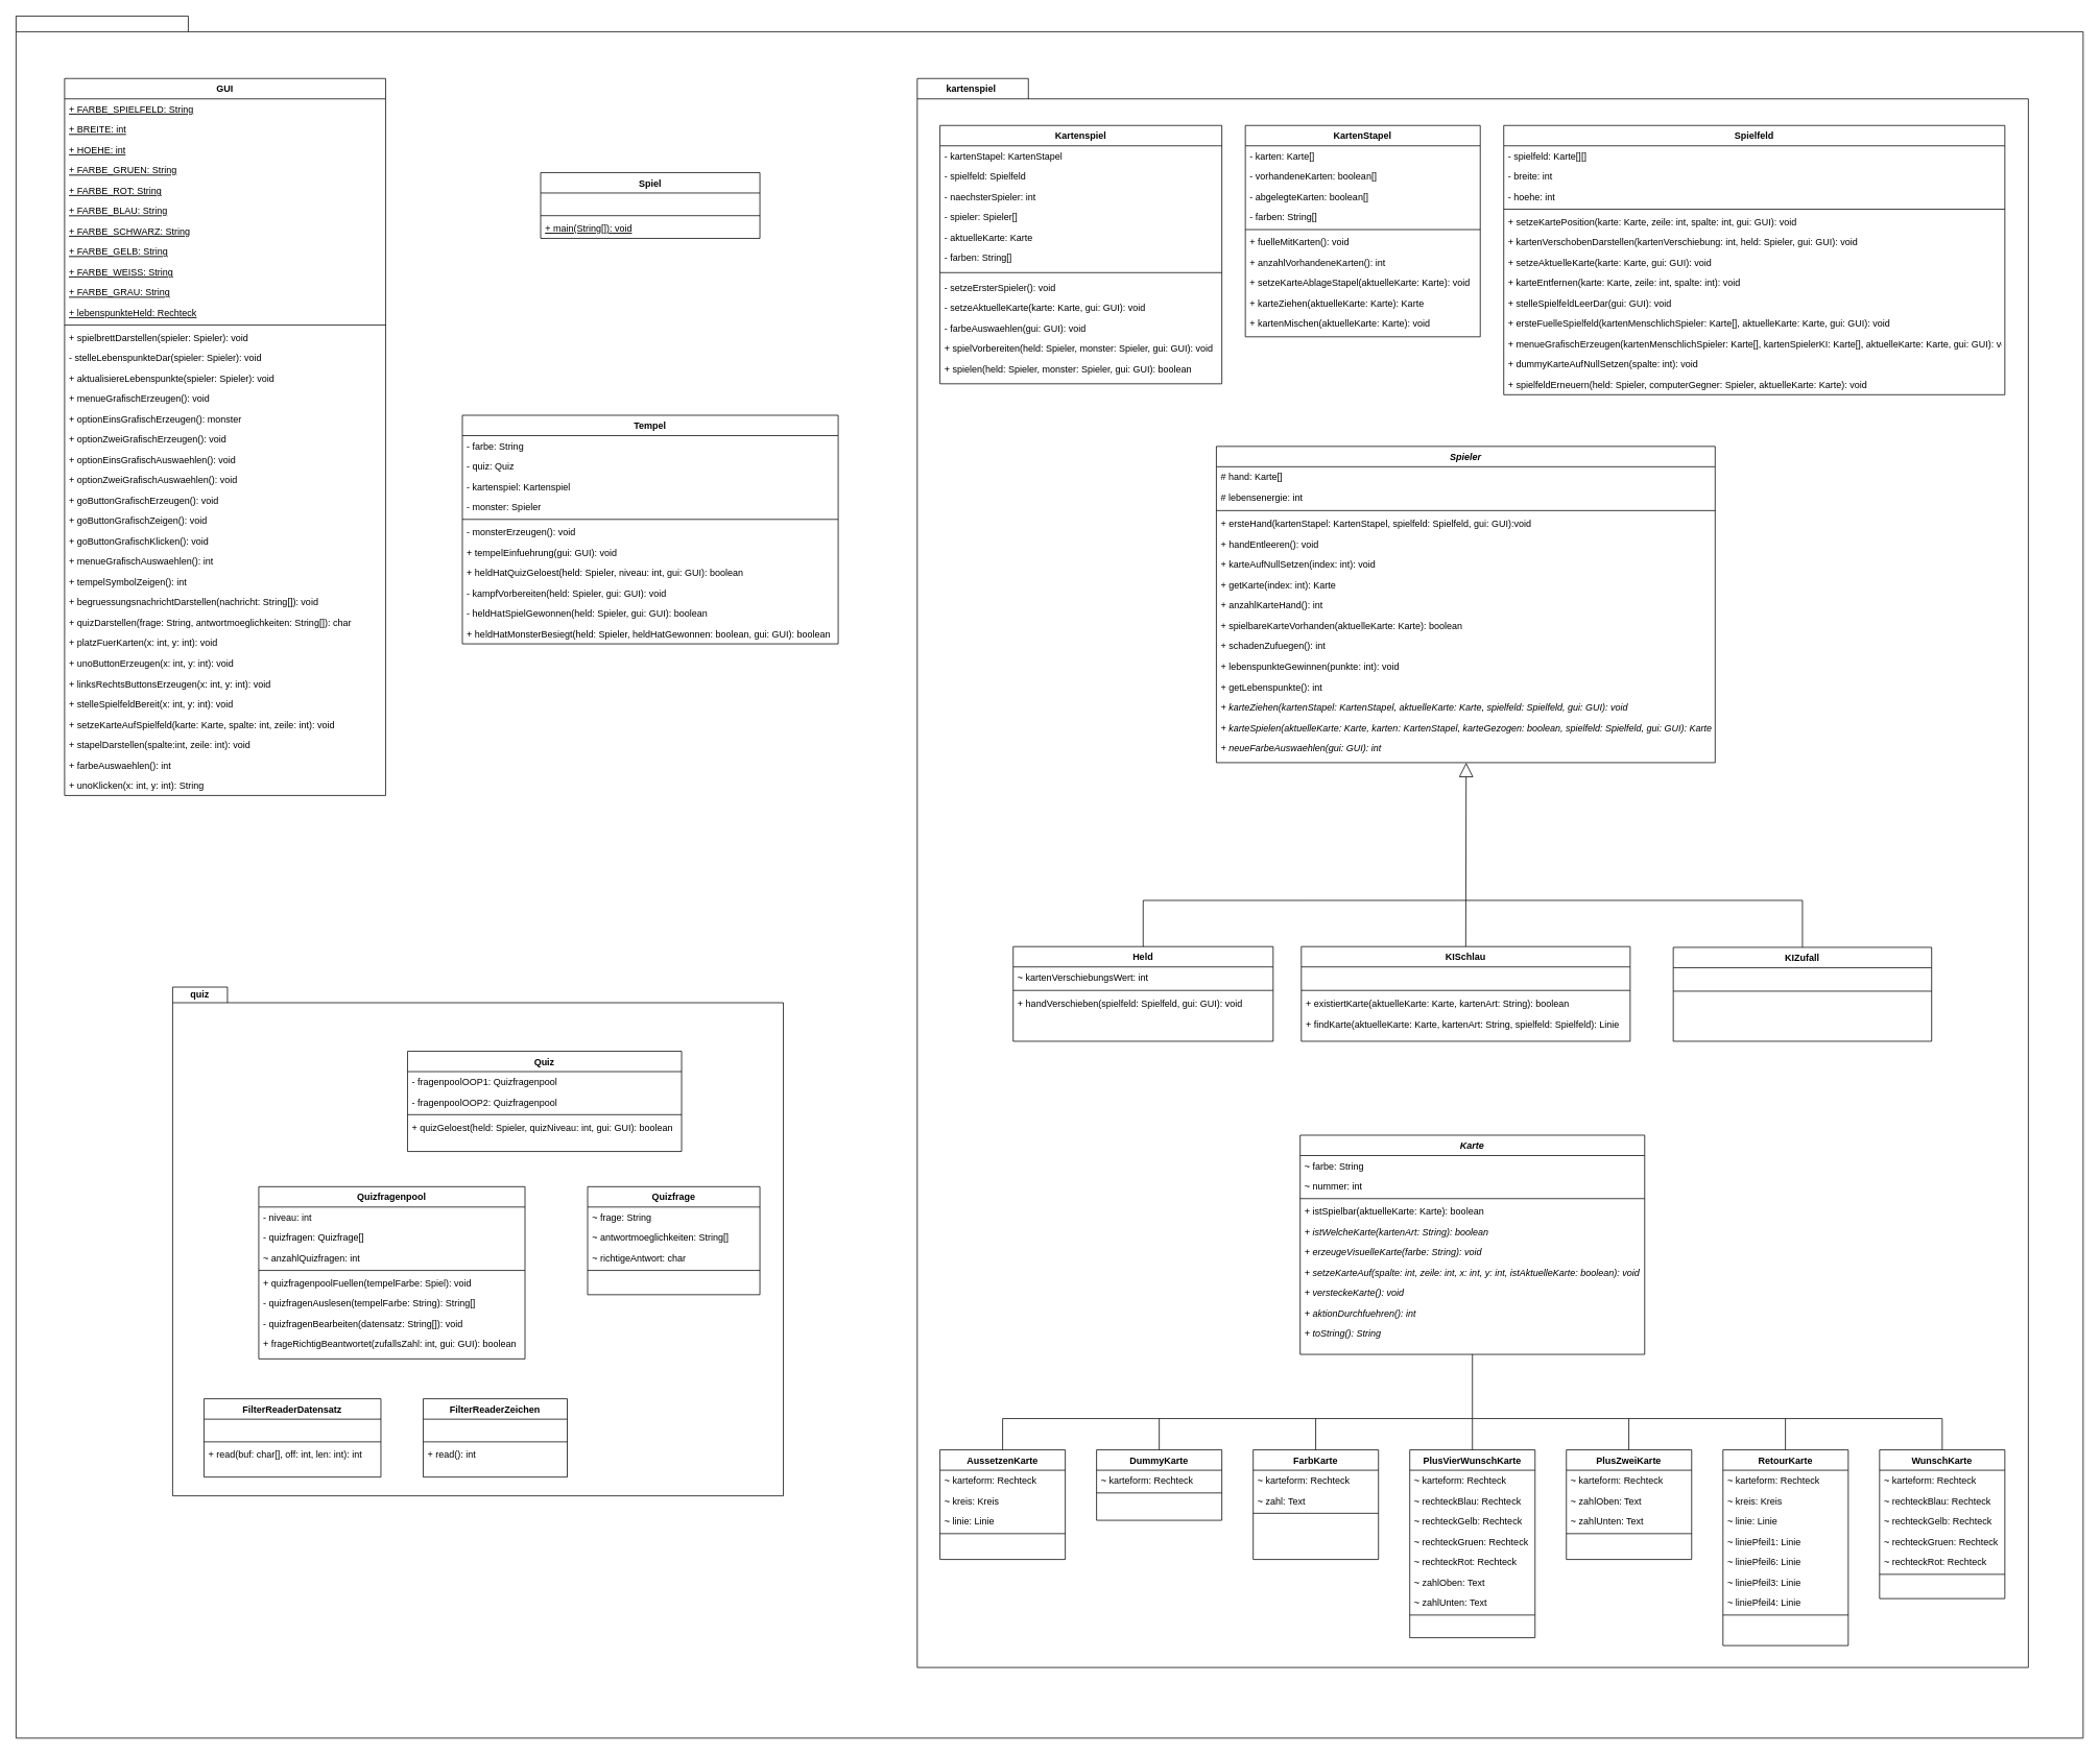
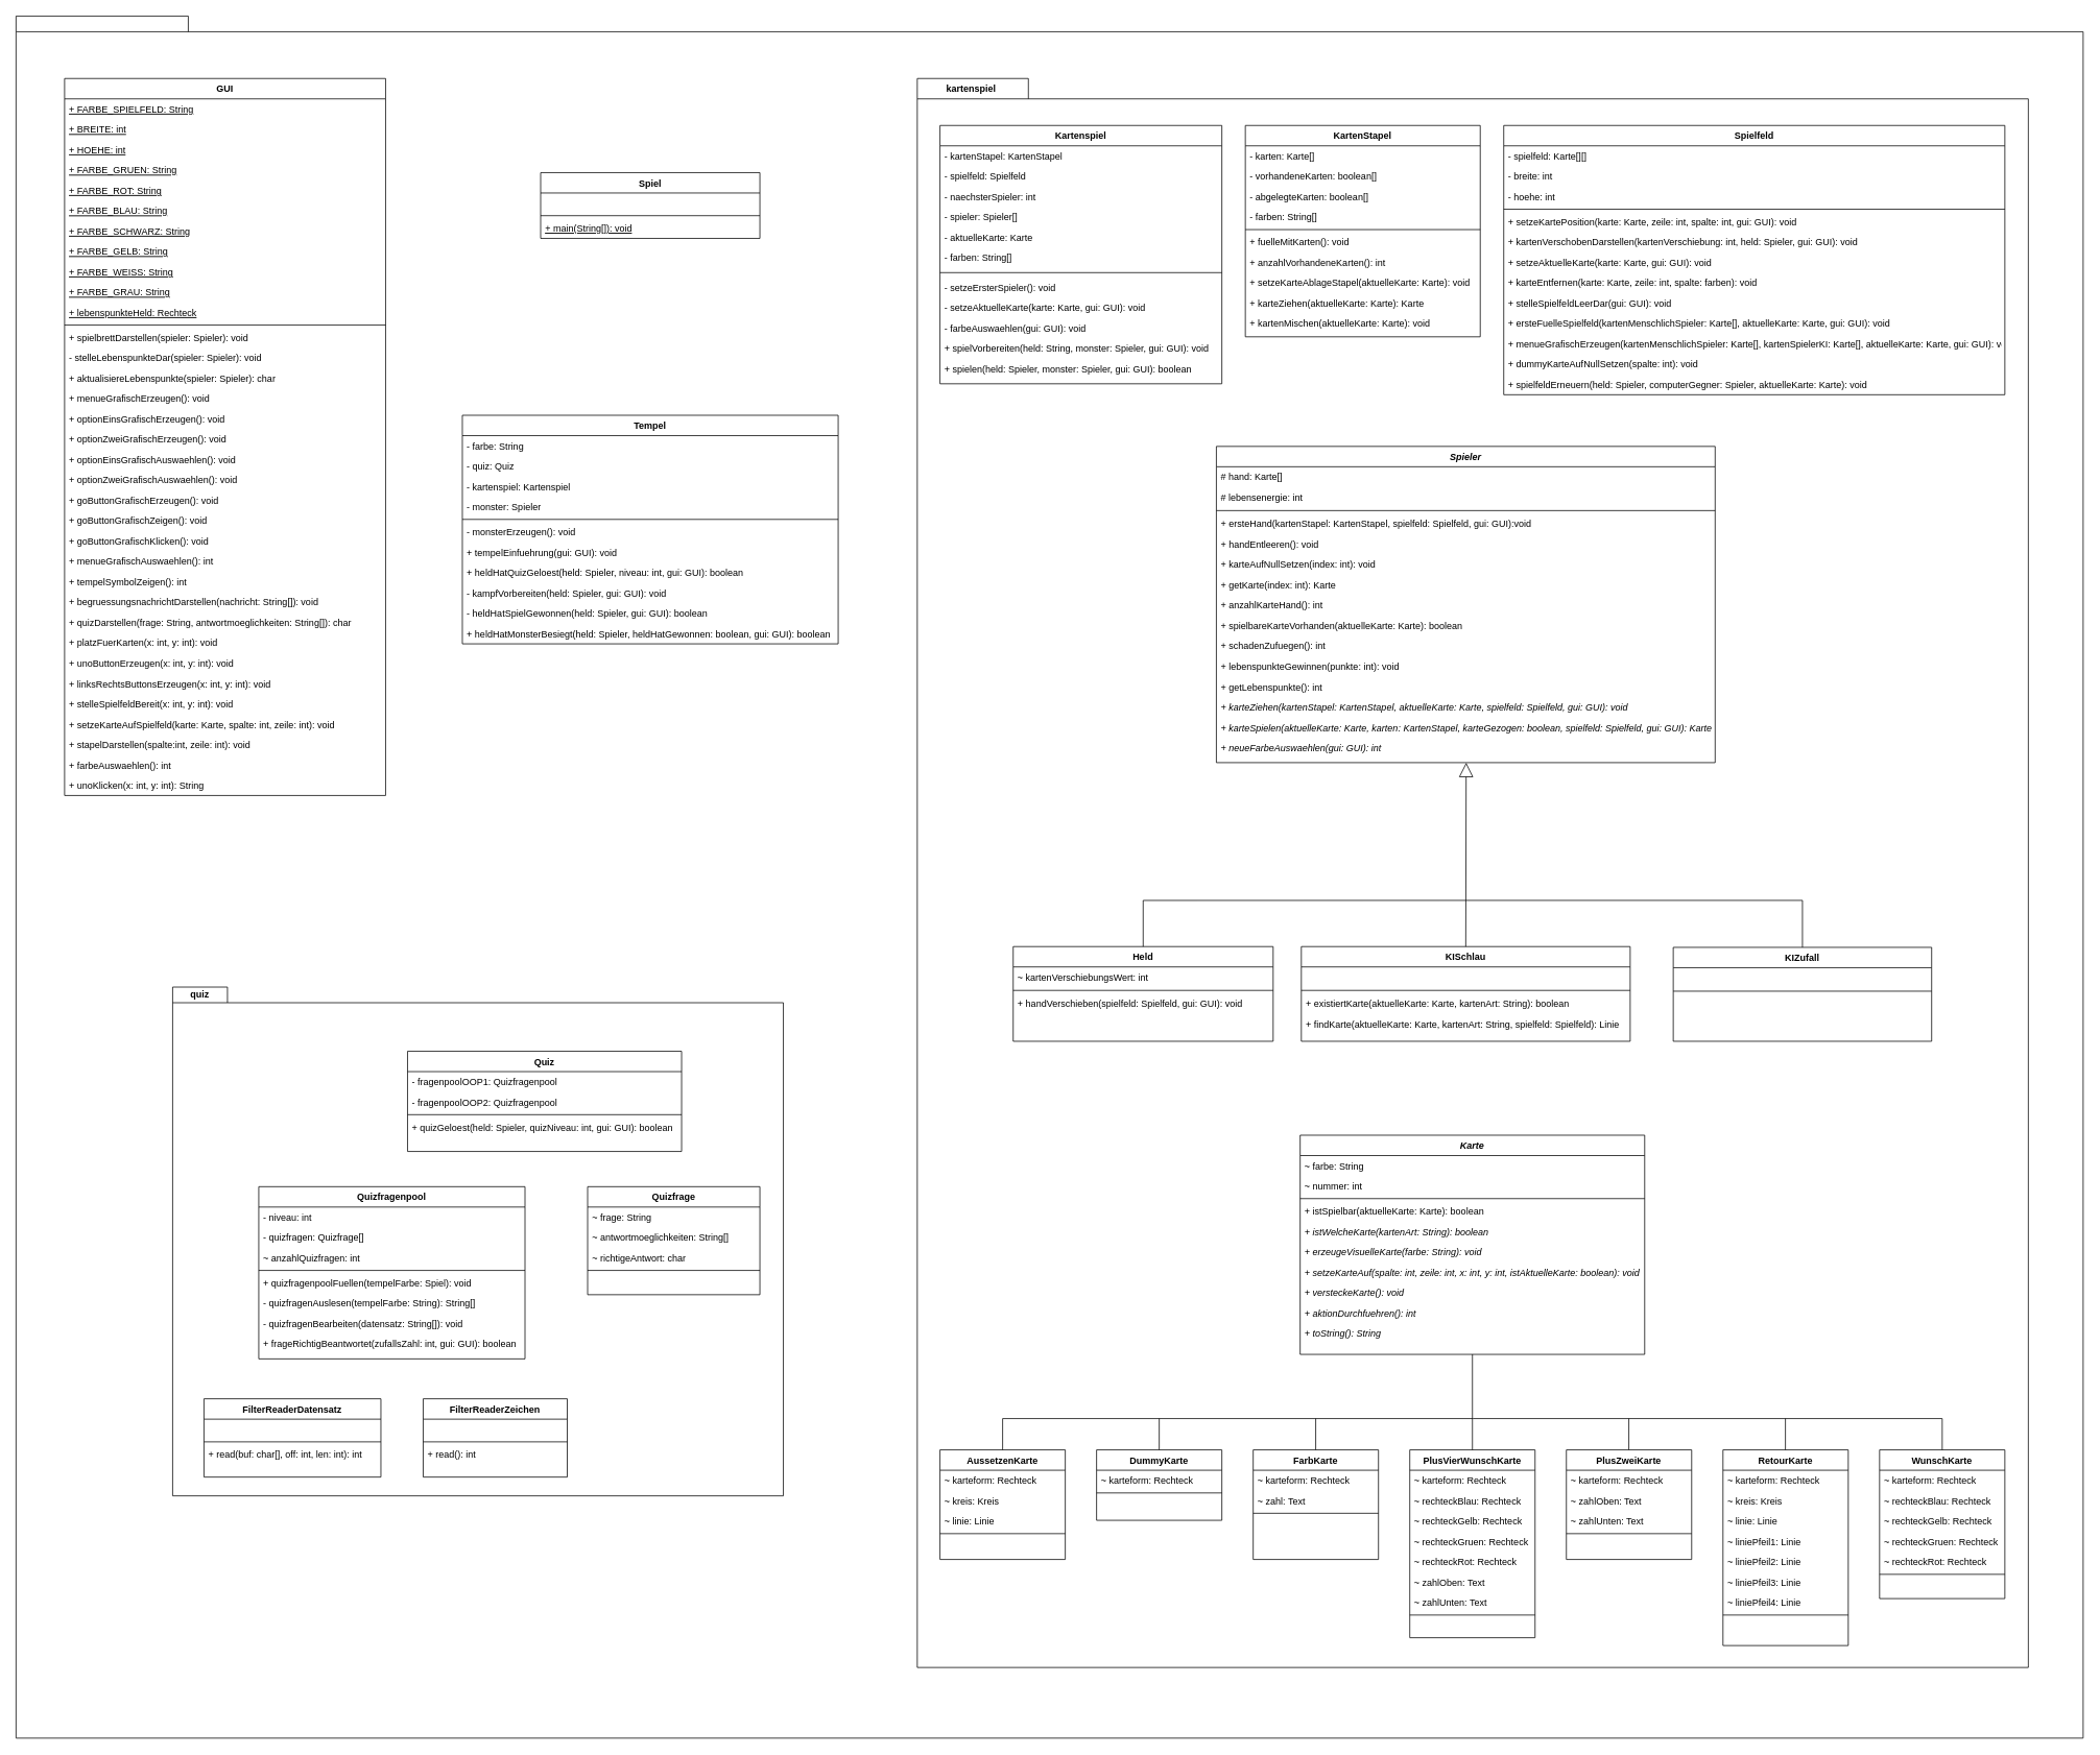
- <mxCell id="129" value="+ karteEntfernen(karte: Karte, zeile: int, spalte: int): void" style="text;strokeColor=none;fillColor=none;align=left;verticalAlign=top;spacingLeft=4;spacingRight=4;overflow=hidden;rotatable=0;points=[[0,0.5],[1,0.5]];portConstraint=eastwest;" parent="121" vertex="1"><mxGeometry y="188" width="640" height="26" as="geometry" /></mxCell>
+ <mxCell id="129" value="+ karteEntfernen(karte: Karte, zeile: int, spalte: farben): void" style="text;strokeColor=none;fillColor=none;align=left;verticalAlign=top;spacingLeft=4;spacingRight=4;overflow=hidden;rotatable=0;points=[[0,0.5],[1,0.5]];portConstraint=eastwest;" parent="121" vertex="1"><mxGeometry y="188" width="640" height="26" as="geometry" /></mxCell>
- <mxCell id="155" value="+ spielVorbereiten(held: Spieler, monster: Spieler, gui: GUI): void" style="text;align=left;verticalAlign=top;spacingLeft=4;spacingRight=4;overflow=hidden;rotatable=0;points=[[0,0.5],[1,0.5]];portConstraint=eastwest;rounded=0;shadow=0;html=0;" parent="144" vertex="1"><mxGeometry y="272" width="360" height="26" as="geometry" /></mxCell>
+ <mxCell id="155" value="+ spielVorbereiten(held: String, monster: Spieler, gui: GUI): void" style="text;align=left;verticalAlign=top;spacingLeft=4;spacingRight=4;overflow=hidden;rotatable=0;points=[[0,0.5],[1,0.5]];portConstraint=eastwest;rounded=0;shadow=0;html=0;" parent="144" vertex="1"><mxGeometry y="272" width="360" height="26" as="geometry" /></mxCell>
- <mxCell id="18" value="+ aktualisiereLebenspunkte(spieler: Spieler): void" style="text;align=left;verticalAlign=top;spacingLeft=4;spacingRight=4;overflow=hidden;rotatable=0;points=[[0,0.5],[1,0.5]];portConstraint=eastwest;rounded=0;shadow=0;html=0;" parent="3" vertex="1"><mxGeometry y="370" width="410" height="26" as="geometry" /></mxCell>
+ <mxCell id="18" value="+ aktualisiereLebenspunkte(spieler: Spieler): char" style="text;align=left;verticalAlign=top;spacingLeft=4;spacingRight=4;overflow=hidden;rotatable=0;points=[[0,0.5],[1,0.5]];portConstraint=eastwest;rounded=0;shadow=0;html=0;" parent="3" vertex="1"><mxGeometry y="370" width="410" height="26" as="geometry" /></mxCell>
- <mxCell id="20" value="+ optionEinsGrafischErzeugen(): monster" style="text;align=left;verticalAlign=top;spacingLeft=4;spacingRight=4;overflow=hidden;rotatable=0;points=[[0,0.5],[1,0.5]];portConstraint=eastwest;rounded=0;shadow=0;html=0;" parent="3" vertex="1"><mxGeometry y="422" width="410" height="26" as="geometry" /></mxCell>
+ <mxCell id="20" value="+ optionEinsGrafischErzeugen(): void" style="text;align=left;verticalAlign=top;spacingLeft=4;spacingRight=4;overflow=hidden;rotatable=0;points=[[0,0.5],[1,0.5]];portConstraint=eastwest;rounded=0;shadow=0;html=0;" parent="3" vertex="1"><mxGeometry y="422" width="410" height="26" as="geometry" /></mxCell>
- <mxCell id="192" value="~ liniePfeil6: Linie" style="text;align=left;verticalAlign=top;spacingLeft=4;spacingRight=4;overflow=hidden;rotatable=0;points=[[0,0.5],[1,0.5]];portConstraint=eastwest;" parent="187" vertex="1"><mxGeometry y="130" width="160" height="26" as="geometry" /></mxCell>
+ <mxCell id="192" value="~ liniePfeil2: Linie" style="text;align=left;verticalAlign=top;spacingLeft=4;spacingRight=4;overflow=hidden;rotatable=0;points=[[0,0.5],[1,0.5]];portConstraint=eastwest;" parent="187" vertex="1"><mxGeometry y="130" width="160" height="26" as="geometry" /></mxCell>
